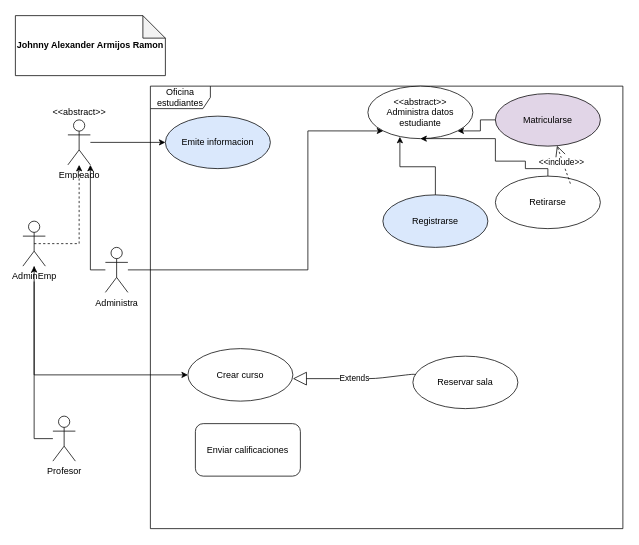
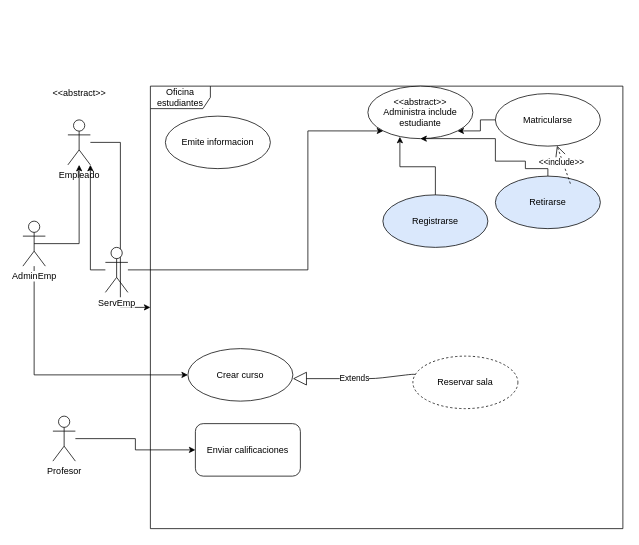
- <mxCell id="27" value="&lt;b&gt;Johnny Alexander Armijos Ramon&lt;/b&gt;" style="shape=note;whiteSpace=wrap;html=1;backgroundOutline=1;darkOpacity=0.05;" parent="1" vertex="1"><mxGeometry x="20" y="20" width="200" height="80" as="geometry" /></mxCell>
- <mxCell id="13" value="&amp;lt;&amp;lt;abstract&amp;gt;&amp;gt;" style="text;html=1;align=center;verticalAlign=middle;resizable=0;points=[];autosize=1;" parent="1" vertex="1"><mxGeometry x="60" y="139" width="90" height="20" as="geometry" /></mxCell>
+ <mxCell id="13" value="&amp;lt;&amp;lt;abstract&amp;gt;&amp;gt;" style="text;html=1;align=center;verticalAlign=middle;resizable=0;points=[];autosize=1;" parent="1" vertex="1"><mxGeometry x="60" y="114" width="90" height="20" as="geometry" /></mxCell>
- <mxCell id="17" value="&amp;lt;&amp;lt;abstract&amp;gt;&amp;gt;&lt;br&gt;Administra datos estudiante" style="ellipse;whiteSpace=wrap;html=1;" parent="1" vertex="1"><mxGeometry x="490" y="114" width="140" height="70" as="geometry" /></mxCell>
+ <mxCell id="17" value="&amp;lt;&amp;lt;abstract&amp;gt;&amp;gt;&lt;br&gt;Administra include estudiante" style="ellipse;whiteSpace=wrap;html=1;" parent="1" vertex="1"><mxGeometry x="490" y="114" width="140" height="70" as="geometry" /></mxCell>
- <mxCell id="15" value="Matricularse" style="ellipse;whiteSpace=wrap;html=1;fillColor=#e1d5e7;" parent="1" vertex="1"><mxGeometry x="660" y="124" width="140" height="70" as="geometry" /></mxCell>
+ <mxCell id="15" value="Matricularse" style="ellipse;whiteSpace=wrap;html=1;" parent="1" vertex="1"><mxGeometry x="660" y="124" width="140" height="70" as="geometry" /></mxCell>
- <mxCell id="3" style="edgeStyle=orthogonalEdgeStyle;rounded=0;orthogonalLoop=1;jettySize=auto;html=1;" parent="1" source="4" target="22" edge="1"><mxGeometry relative="1" as="geometry" /></mxCell>
+ <mxCell id="3" style="edgeStyle=orthogonalEdgeStyle;rounded=0;orthogonalLoop=1;jettySize=auto;html=1;" parent="1" source="4" target="2" edge="1"><mxGeometry relative="1" as="geometry" /></mxCell>
- <mxCell id="22" value="Emite informacion" style="ellipse;whiteSpace=wrap;html=1;fillColor=#dae8fc;" parent="1" vertex="1"><mxGeometry x="220" y="154" width="140" height="70" as="geometry" /></mxCell>
+ <mxCell id="22" value="Emite informacion" style="ellipse;whiteSpace=wrap;html=1;" parent="1" vertex="1"><mxGeometry x="220" y="154" width="140" height="70" as="geometry" /></mxCell>
- <mxCell id="21" value="Retirarse" style="ellipse;whiteSpace=wrap;html=1;" parent="1" vertex="1"><mxGeometry x="660" y="234" width="140" height="70" as="geometry" /></mxCell>
+ <mxCell id="21" value="Retirarse" style="ellipse;whiteSpace=wrap;html=1;fillColor=#dae8fc;" parent="1" vertex="1"><mxGeometry x="660" y="234" width="140" height="70" as="geometry" /></mxCell>
- <mxCell id="5" style="edgeStyle=orthogonalEdgeStyle;rounded=0;orthogonalLoop=1;jettySize=auto;html=1;exitX=0.5;exitY=0.5;exitDx=0;exitDy=0;exitPerimeter=0;dashed=1;" parent="1" source="7" target="4" edge="1"><mxGeometry relative="1" as="geometry" /></mxCell>
+ <mxCell id="5" style="edgeStyle=orthogonalEdgeStyle;rounded=0;orthogonalLoop=1;jettySize=auto;html=1;exitX=0.5;exitY=0.5;exitDx=0;exitDy=0;exitPerimeter=0;" parent="1" source="7" target="4" edge="1"><mxGeometry relative="1" as="geometry" /></mxCell>
- <mxCell id="12" value="Administra" style="shape=umlActor;verticalLabelPosition=bottom;labelBackgroundColor=#ffffff;verticalAlign=top;html=1;outlineConnect=0;" parent="1" vertex="1"><mxGeometry x="140" y="329" width="30" height="60" as="geometry" /></mxCell>
+ <mxCell id="12" value="ServEmp" style="shape=umlActor;verticalLabelPosition=bottom;labelBackgroundColor=#ffffff;verticalAlign=top;html=1;outlineConnect=0;" parent="1" vertex="1"><mxGeometry x="140" y="329" width="30" height="60" as="geometry" /></mxCell>
- <mxCell id="23" value="Reservar sala" style="ellipse;whiteSpace=wrap;html=1;" parent="1" vertex="1"><mxGeometry x="550" y="474" width="140" height="70" as="geometry" /></mxCell>
+ <mxCell id="23" value="Reservar sala" style="ellipse;whiteSpace=wrap;html=1;dashed=1;" parent="1" vertex="1"><mxGeometry x="550" y="474" width="140" height="70" as="geometry" /></mxCell>
- <mxCell id="8" style="edgeStyle=orthogonalEdgeStyle;rounded=0;orthogonalLoop=1;jettySize=auto;html=1;" parent="1" source="9" target="7" edge="1"><mxGeometry relative="1" as="geometry" /></mxCell>
+ <mxCell id="8" style="edgeStyle=orthogonalEdgeStyle;rounded=0;orthogonalLoop=1;jettySize=auto;html=1;entryX=0;entryY=0.5;entryDx=0;entryDy=0;" parent="1" source="9" target="24" edge="1"><mxGeometry relative="1" as="geometry" /></mxCell>
